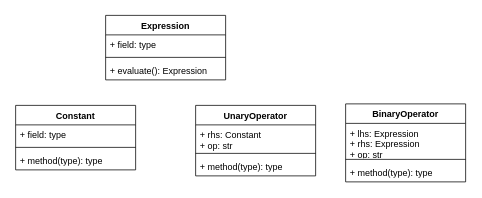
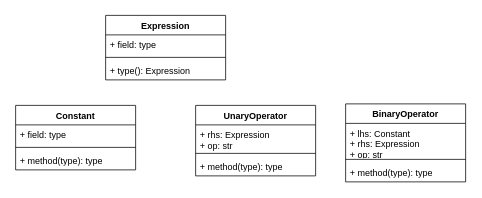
- <mxCell id="5" value="+ evaluate(): Expression" style="text;strokeColor=none;fillColor=none;align=left;verticalAlign=top;spacingLeft=4;spacingRight=4;overflow=hidden;rotatable=0;points=[[0,0.5],[1,0.5]];portConstraint=eastwest;whiteSpace=wrap;html=1;" vertex="1" parent="2"><mxGeometry y="60" width="160" height="26" as="geometry" /></mxCell>
+ <mxCell id="5" value="+ type(): Expression" style="text;strokeColor=none;fillColor=none;align=left;verticalAlign=top;spacingLeft=4;spacingRight=4;overflow=hidden;rotatable=0;points=[[0,0.5],[1,0.5]];portConstraint=eastwest;whiteSpace=wrap;html=1;" vertex="1" parent="2"><mxGeometry y="60" width="160" height="26" as="geometry" /></mxCell>
- <mxCell id="11" value="&lt;div&gt;+ rhs: Constant&lt;/div&gt;&lt;div&gt;+ op: str&lt;br&gt;&lt;/div&gt;" style="text;strokeColor=none;fillColor=none;align=left;verticalAlign=top;spacingLeft=4;spacingRight=4;overflow=hidden;rotatable=0;points=[[0,0.5],[1,0.5]];portConstraint=eastwest;whiteSpace=wrap;html=1;" vertex="1" parent="10"><mxGeometry y="26" width="160" height="34" as="geometry" /></mxCell>
+ <mxCell id="11" value="&lt;div&gt;+ rhs: Expression&lt;/div&gt;&lt;div&gt;+ op: str&lt;br&gt;&lt;/div&gt;" style="text;strokeColor=none;fillColor=none;align=left;verticalAlign=top;spacingLeft=4;spacingRight=4;overflow=hidden;rotatable=0;points=[[0,0.5],[1,0.5]];portConstraint=eastwest;whiteSpace=wrap;html=1;" vertex="1" parent="10"><mxGeometry y="26" width="160" height="34" as="geometry" /></mxCell>
- <mxCell id="15" value="&lt;div&gt;+ lhs: Expression&lt;/div&gt;&lt;div&gt;+ rhs: Expression&lt;br&gt;&lt;/div&gt;&lt;div&gt;+ op: str&lt;br&gt;&lt;/div&gt;" style="text;strokeColor=none;fillColor=none;align=left;verticalAlign=top;spacingLeft=4;spacingRight=4;overflow=hidden;rotatable=0;points=[[0,0.5],[1,0.5]];portConstraint=eastwest;whiteSpace=wrap;html=1;" vertex="1" parent="14"><mxGeometry y="26" width="160" height="44" as="geometry" /></mxCell>
+ <mxCell id="15" value="&lt;div&gt;+ lhs: Constant&lt;/div&gt;&lt;div&gt;+ rhs: Expression&lt;br&gt;&lt;/div&gt;&lt;div&gt;+ op: str&lt;br&gt;&lt;/div&gt;" style="text;strokeColor=none;fillColor=none;align=left;verticalAlign=top;spacingLeft=4;spacingRight=4;overflow=hidden;rotatable=0;points=[[0,0.5],[1,0.5]];portConstraint=eastwest;whiteSpace=wrap;html=1;" vertex="1" parent="14"><mxGeometry y="26" width="160" height="44" as="geometry" /></mxCell>
